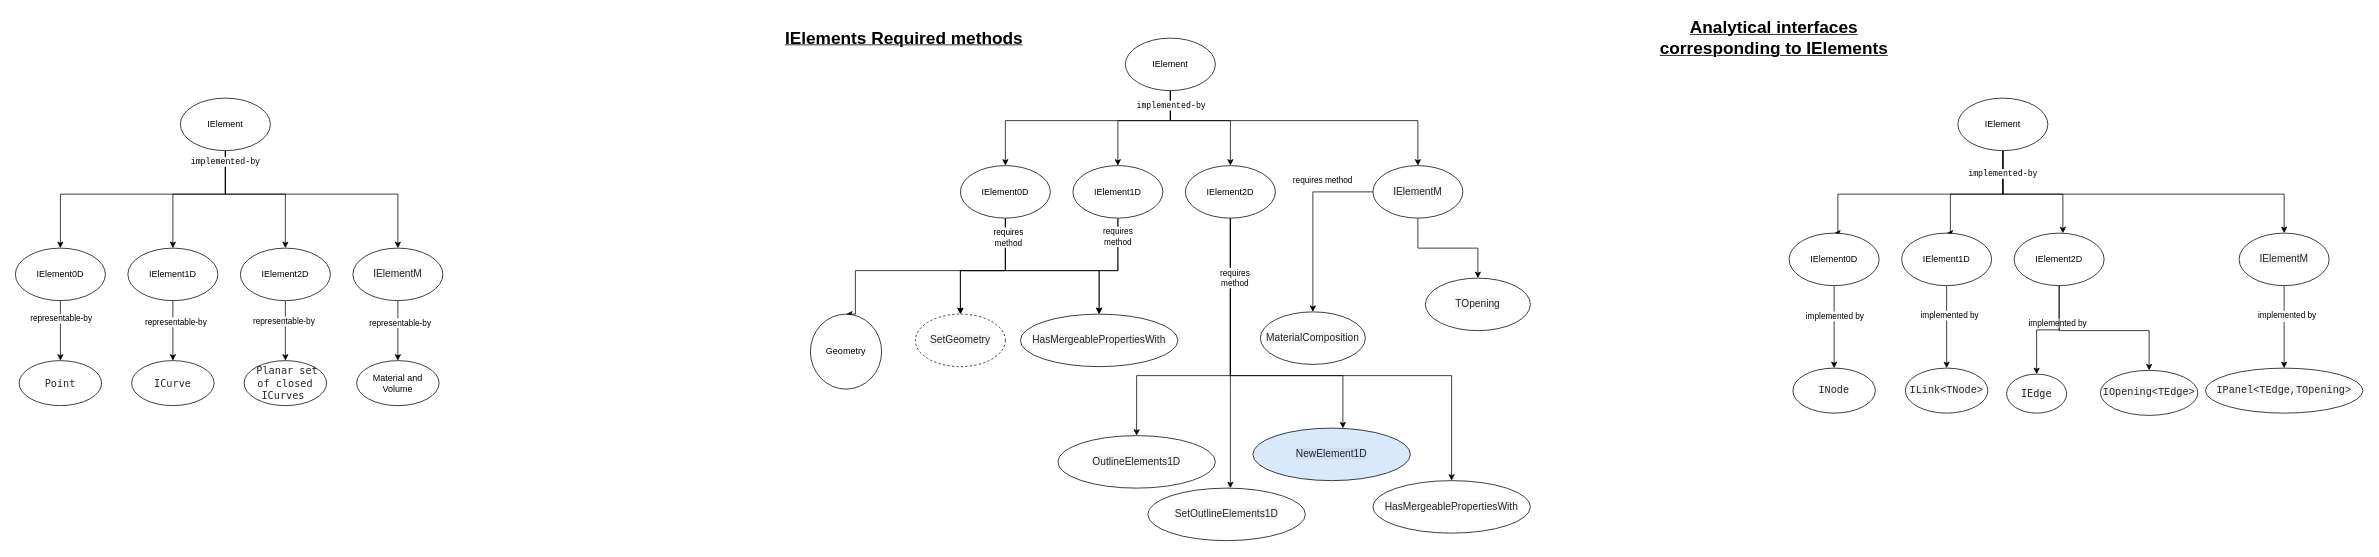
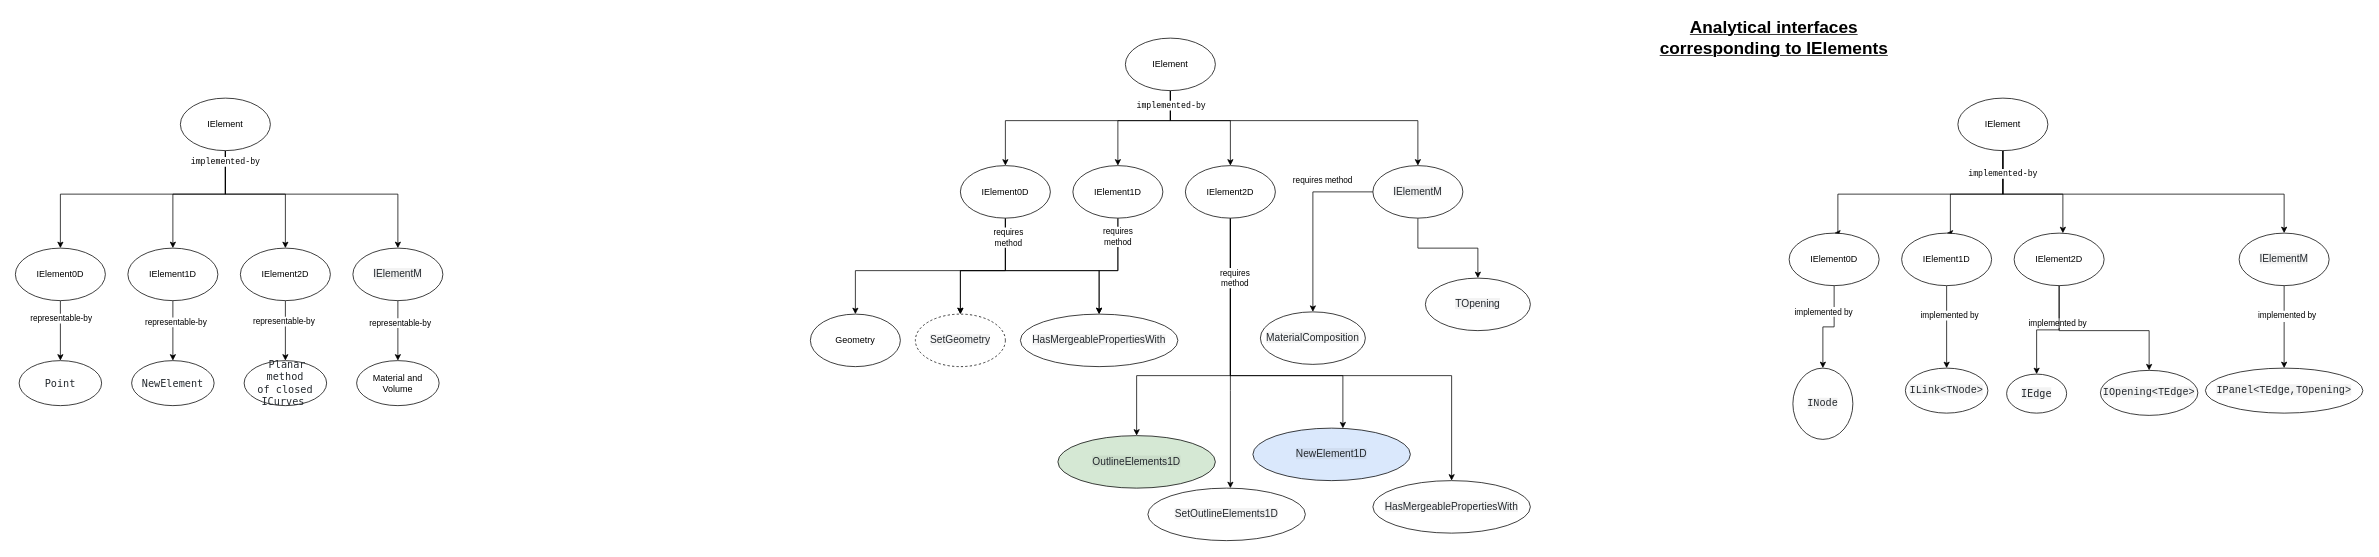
- <mxCell id="58" value="&lt;font style=&quot;font-size: 23px&quot;&gt;IElements&amp;nbsp;Required methods&lt;/font&gt;" style="text;html=1;strokeColor=none;fillColor=none;align=center;verticalAlign=middle;whiteSpace=wrap;rounded=0;fontSize=11;fontStyle=5" parent="1" vertex="1"><mxGeometry x="1030" y="20" width="350" height="60" as="geometry" /></mxCell>
- <mxCell id="49" value="Geometry" style="ellipse;whiteSpace=wrap;html=1;" parent="1" vertex="1"><mxGeometry x="1080" y="418" width="95" height="100" as="geometry" /></mxCell>
+ <mxCell id="49" value="Geometry" style="ellipse;whiteSpace=wrap;html=1;" parent="1" vertex="1"><mxGeometry x="1080" y="418" width="120" height="70" as="geometry" /></mxCell>
- <mxCell id="18" value="&lt;code style=&quot;box-sizing: border-box ; font-family: , , &amp;#34;sf mono&amp;#34; , &amp;#34;consolas&amp;#34; , &amp;#34;liberation mono&amp;#34; , &amp;#34;menlo&amp;#34; , monospace ; font-size: 13.6px ; border-radius: 6px ; margin: 0px ; padding: 0.2em 0.4em ; color: rgb(36 , 41 , 46) ; text-align: -webkit-left&quot;&gt;ICurve&lt;/code&gt;" style="ellipse;whiteSpace=wrap;html=1;" parent="1" vertex="1"><mxGeometry x="175" y="480" width="110" height="60" as="geometry" /></mxCell>
+ <mxCell id="18" value="&lt;code style=&quot;box-sizing: border-box ; font-family: , , &amp;#34;sf mono&amp;#34; , &amp;#34;consolas&amp;#34; , &amp;#34;liberation mono&amp;#34; , &amp;#34;menlo&amp;#34; , monospace ; font-size: 13.6px ; border-radius: 6px ; margin: 0px ; padding: 0.2em 0.4em ; color: rgb(36 , 41 , 46) ; text-align: -webkit-left&quot;&gt;NewElement&lt;/code&gt;" style="ellipse;whiteSpace=wrap;html=1;" parent="1" vertex="1"><mxGeometry x="175" y="480" width="110" height="60" as="geometry" /></mxCell>
- <mxCell id="19" value="&lt;code style=&quot;box-sizing: border-box ; font-family: , , &amp;#34;sf mono&amp;#34; , &amp;#34;consolas&amp;#34; , &amp;#34;liberation mono&amp;#34; , &amp;#34;menlo&amp;#34; , monospace ; font-size: 13.6px ; border-radius: 6px ; margin: 0px ; padding: 0.2em 0.4em ; color: rgb(36 , 41 , 46) ; text-align: -webkit-left&quot;&gt;Planar set&lt;br&gt;of closed&lt;br&gt;ICurves&lt;br&gt;&lt;/code&gt;" style="ellipse;whiteSpace=wrap;html=1;" parent="1" vertex="1"><mxGeometry x="325" y="480" width="110" height="60" as="geometry" /></mxCell>
+ <mxCell id="19" value="&lt;code style=&quot;box-sizing: border-box ; font-family: , , &amp;#34;sf mono&amp;#34; , &amp;#34;consolas&amp;#34; , &amp;#34;liberation mono&amp;#34; , &amp;#34;menlo&amp;#34; , monospace ; font-size: 13.6px ; border-radius: 6px ; margin: 0px ; padding: 0.2em 0.4em ; color: rgb(36 , 41 , 46) ; text-align: -webkit-left&quot;&gt;Planar method&lt;br&gt;of closed&lt;br&gt;ICurves&lt;br&gt;&lt;/code&gt;" style="ellipse;whiteSpace=wrap;html=1;" parent="1" vertex="1"><mxGeometry x="325" y="480" width="110" height="60" as="geometry" /></mxCell>
- <mxCell id="76" value="&lt;span style=&quot;color: rgb(36 , 41 , 46) ; font-family: , , &amp;quot;sf mono&amp;quot; , &amp;quot;consolas&amp;quot; , &amp;quot;liberation mono&amp;quot; , &amp;quot;menlo&amp;quot; , monospace ; font-size: 13.6px ; text-align: -webkit-left ; background-color: rgba(27 , 31 , 35 , 0.05)&quot;&gt;INode&lt;/span&gt;" style="ellipse;whiteSpace=wrap;html=1;fontFamily=Courier New;" parent="1" vertex="1"><mxGeometry x="2390" y="490" width="110" height="60" as="geometry" /></mxCell>
+ <mxCell id="76" value="&lt;span style=&quot;color: rgb(36 , 41 , 46) ; font-family: , , &amp;quot;sf mono&amp;quot; , &amp;quot;consolas&amp;quot; , &amp;quot;liberation mono&amp;quot; , &amp;quot;menlo&amp;quot; , monospace ; font-size: 13.6px ; text-align: -webkit-left ; background-color: rgba(27 , 31 , 35 , 0.05)&quot;&gt;INode&lt;/span&gt;" style="ellipse;whiteSpace=wrap;html=1;fontFamily=Courier New;" parent="1" vertex="1"><mxGeometry x="2390" y="490" width="80" height="95" as="geometry" /></mxCell>
- <mxCell id="52" value="&lt;span style=&quot;color: rgb(36 , 41 , 46) ; font-family: , , &amp;#34;sf mono&amp;#34; , &amp;#34;consolas&amp;#34; , &amp;#34;liberation mono&amp;#34; , &amp;#34;menlo&amp;#34; , monospace ; font-size: 13.6px ; text-align: -webkit-left ; background-color: rgba(27 , 31 , 35 , 0.05)&quot;&gt;OutlineElements1D&lt;/span&gt;" style="ellipse;whiteSpace=wrap;html=1;" parent="1" vertex="1"><mxGeometry x="1410" y="580" width="210" height="70" as="geometry" /></mxCell>
+ <mxCell id="52" value="&lt;span style=&quot;color: rgb(36 , 41 , 46) ; font-family: , , &amp;#34;sf mono&amp;#34; , &amp;#34;consolas&amp;#34; , &amp;#34;liberation mono&amp;#34; , &amp;#34;menlo&amp;#34; , monospace ; font-size: 13.6px ; text-align: -webkit-left ; background-color: rgba(27 , 31 , 35 , 0.05)&quot;&gt;OutlineElements1D&lt;/span&gt;" style="ellipse;whiteSpace=wrap;html=1;fillColor=#d5e8d4;" parent="1" vertex="1"><mxGeometry x="1410" y="580" width="210" height="70" as="geometry" /></mxCell>
